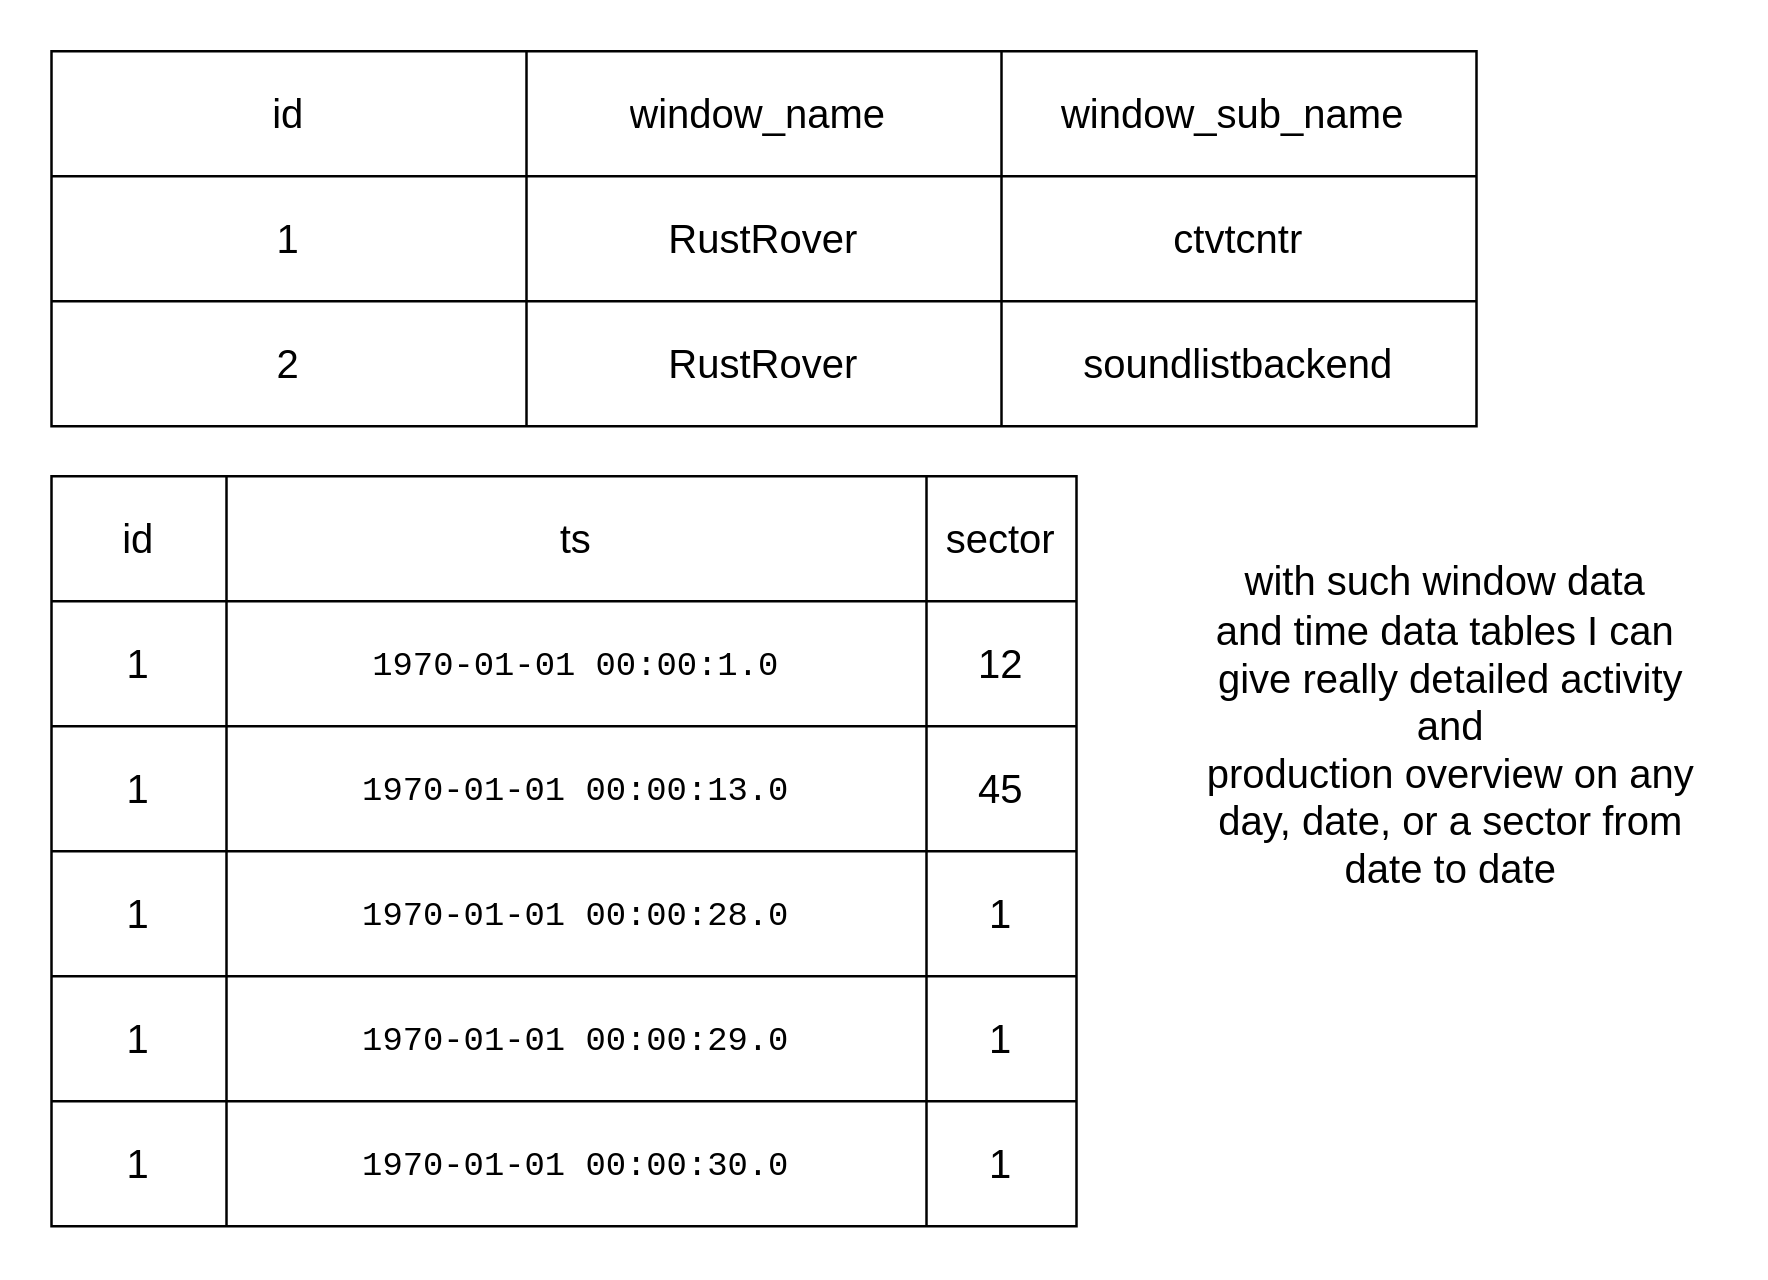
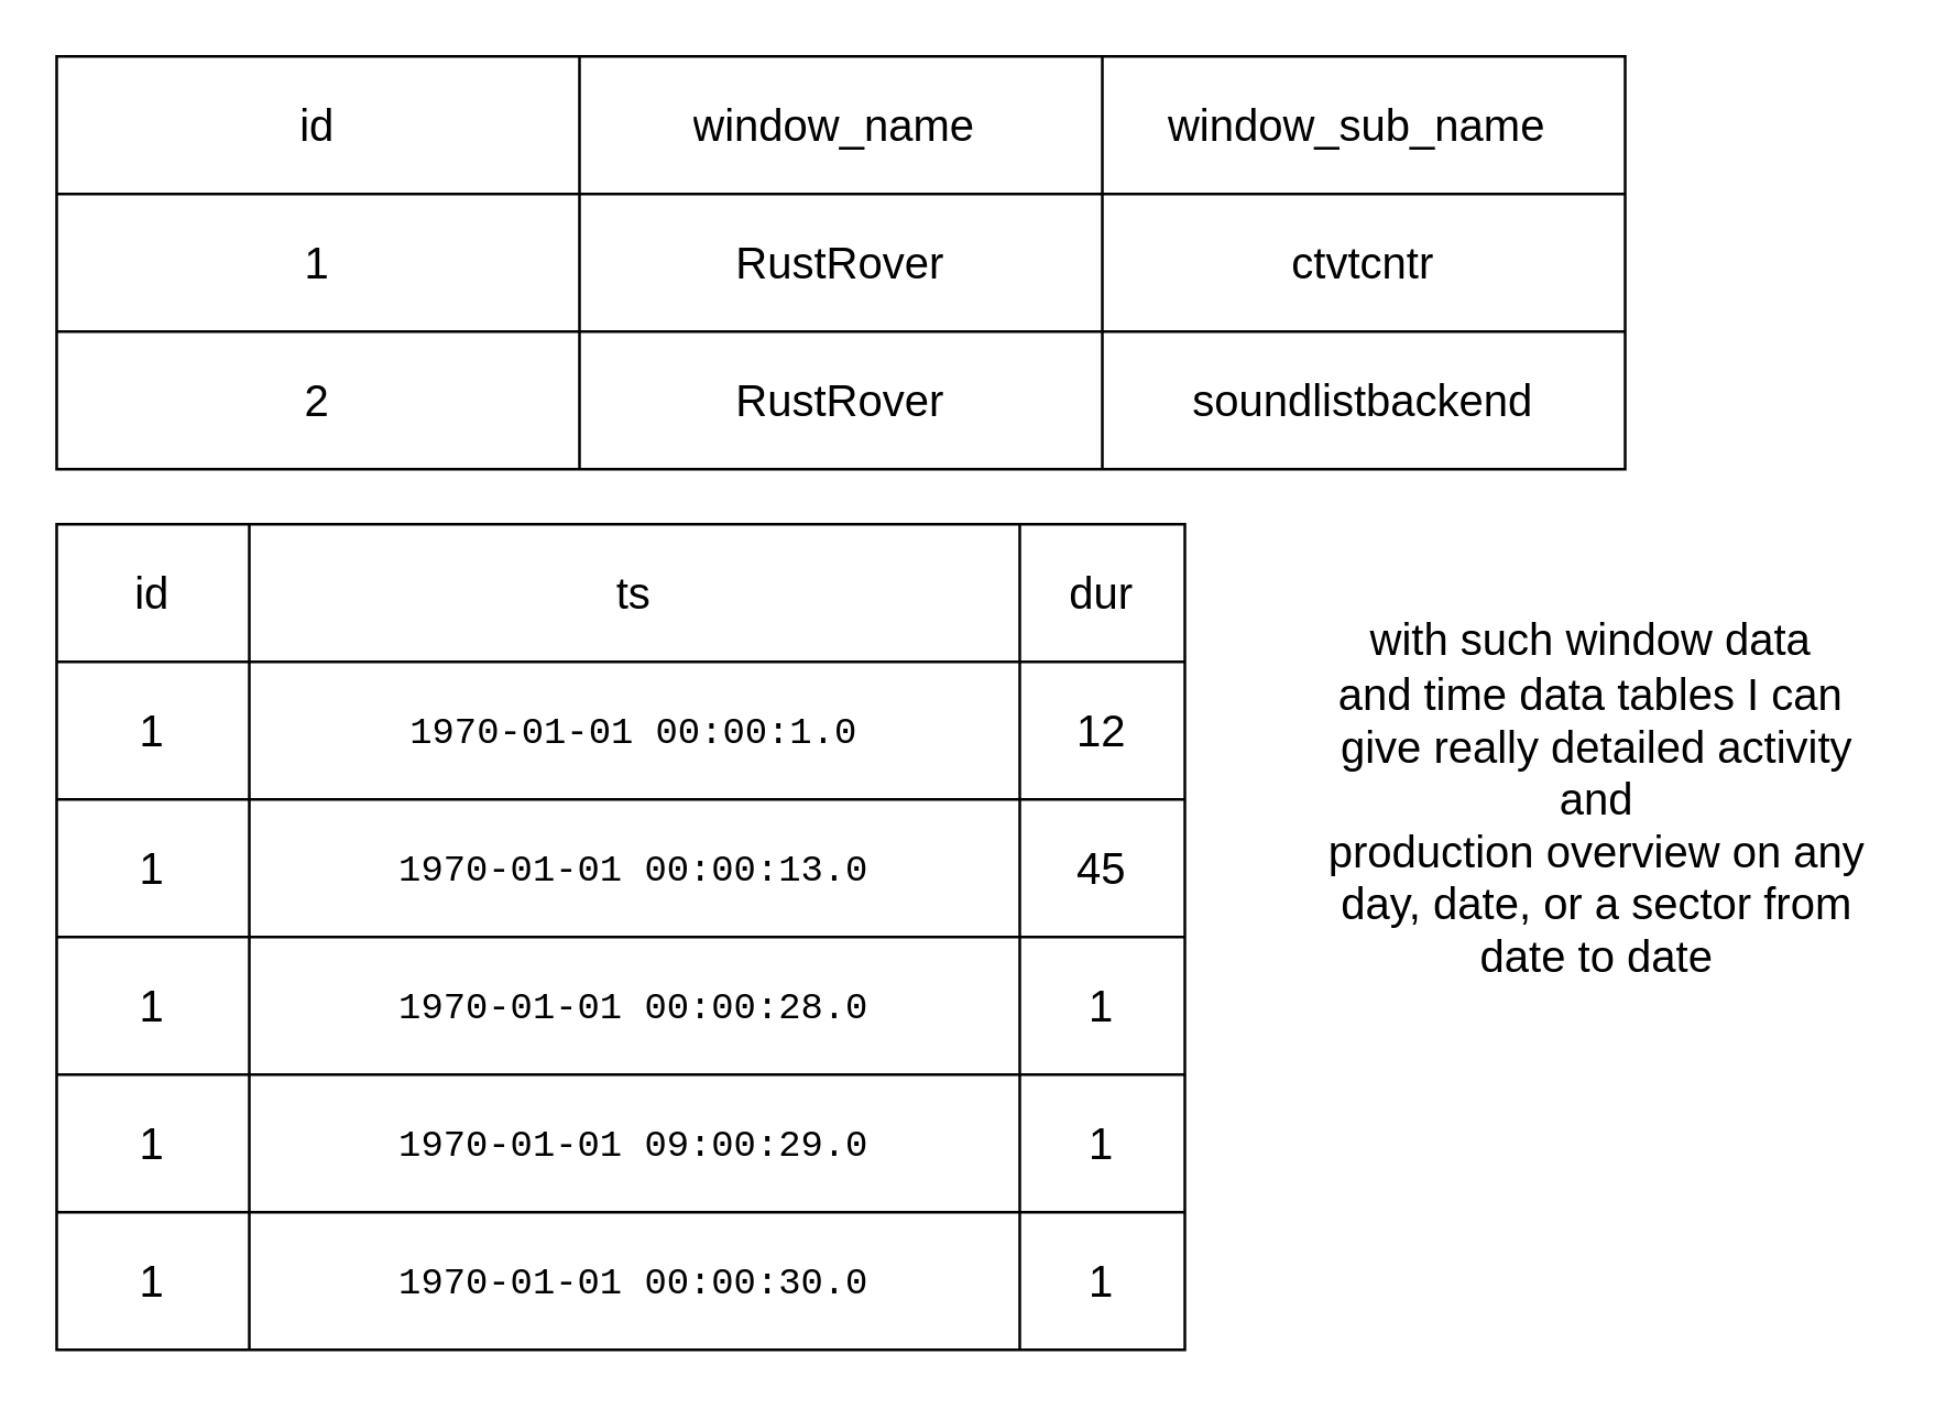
- <mxCell id="19" value="sector" style="shape=partialRectangle;html=1;whiteSpace=wrap;connectable=0;strokeColor=inherit;overflow=hidden;fillColor=none;top=0;left=0;bottom=0;right=0;pointerEvents=1;fontSize=16;" vertex="1" parent="16"><mxGeometry x="350" width="60" height="50" as="geometry"><mxRectangle width="60" height="50" as="alternateBounds" /></mxGeometry></mxCell>
+ <mxCell id="19" value="dur" style="shape=partialRectangle;html=1;whiteSpace=wrap;connectable=0;strokeColor=inherit;overflow=hidden;fillColor=none;top=0;left=0;bottom=0;right=0;pointerEvents=1;fontSize=16;" vertex="1" parent="16"><mxGeometry x="350" width="60" height="50" as="geometry"><mxRectangle width="60" height="50" as="alternateBounds" /></mxGeometry></mxCell>
- <mxCell id="34" value="&lt;span style=&quot;color: rgb(0, 0, 0); font-family: &amp;quot;Courier New&amp;quot;, Courier, fixed, monospace; font-size: 13.543px; text-align: start; background-color: rgb(255, 255, 255);&quot;&gt;1970-01-01 00:00:29.0&lt;/span&gt;" style="shape=partialRectangle;html=1;whiteSpace=wrap;connectable=0;strokeColor=inherit;overflow=hidden;fillColor=none;top=0;left=0;bottom=0;right=0;pointerEvents=1;fontSize=16;" vertex="1" parent="32"><mxGeometry x="70" width="280" height="50" as="geometry"><mxRectangle width="280" height="50" as="alternateBounds" /></mxGeometry></mxCell>
+ <mxCell id="34" value="&lt;span style=&quot;color: rgb(0, 0, 0); font-family: &amp;quot;Courier New&amp;quot;, Courier, fixed, monospace; font-size: 13.543px; text-align: start; background-color: rgb(255, 255, 255);&quot;&gt;1970-01-01 09:00:29.0&lt;/span&gt;" style="shape=partialRectangle;html=1;whiteSpace=wrap;connectable=0;strokeColor=inherit;overflow=hidden;fillColor=none;top=0;left=0;bottom=0;right=0;pointerEvents=1;fontSize=16;" vertex="1" parent="32"><mxGeometry x="70" width="280" height="50" as="geometry"><mxRectangle width="280" height="50" as="alternateBounds" /></mxGeometry></mxCell>
